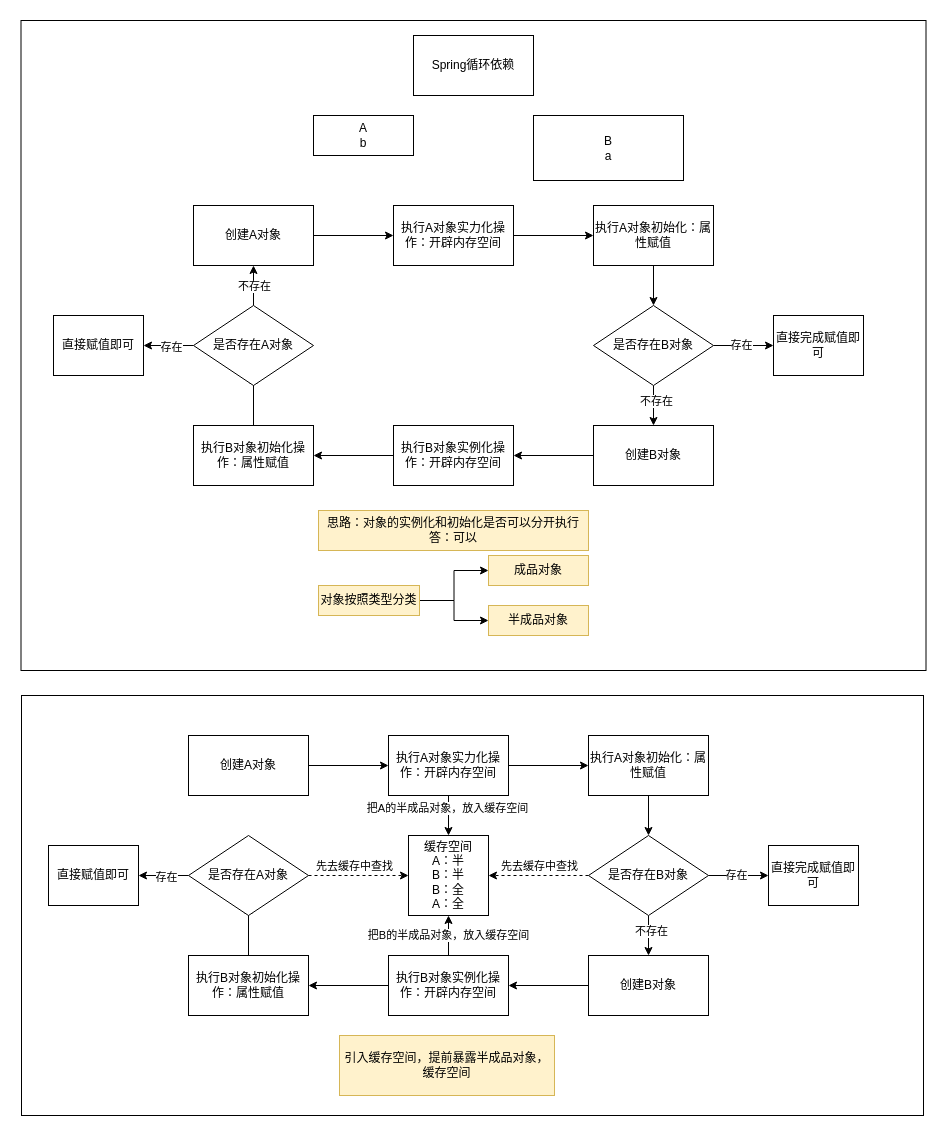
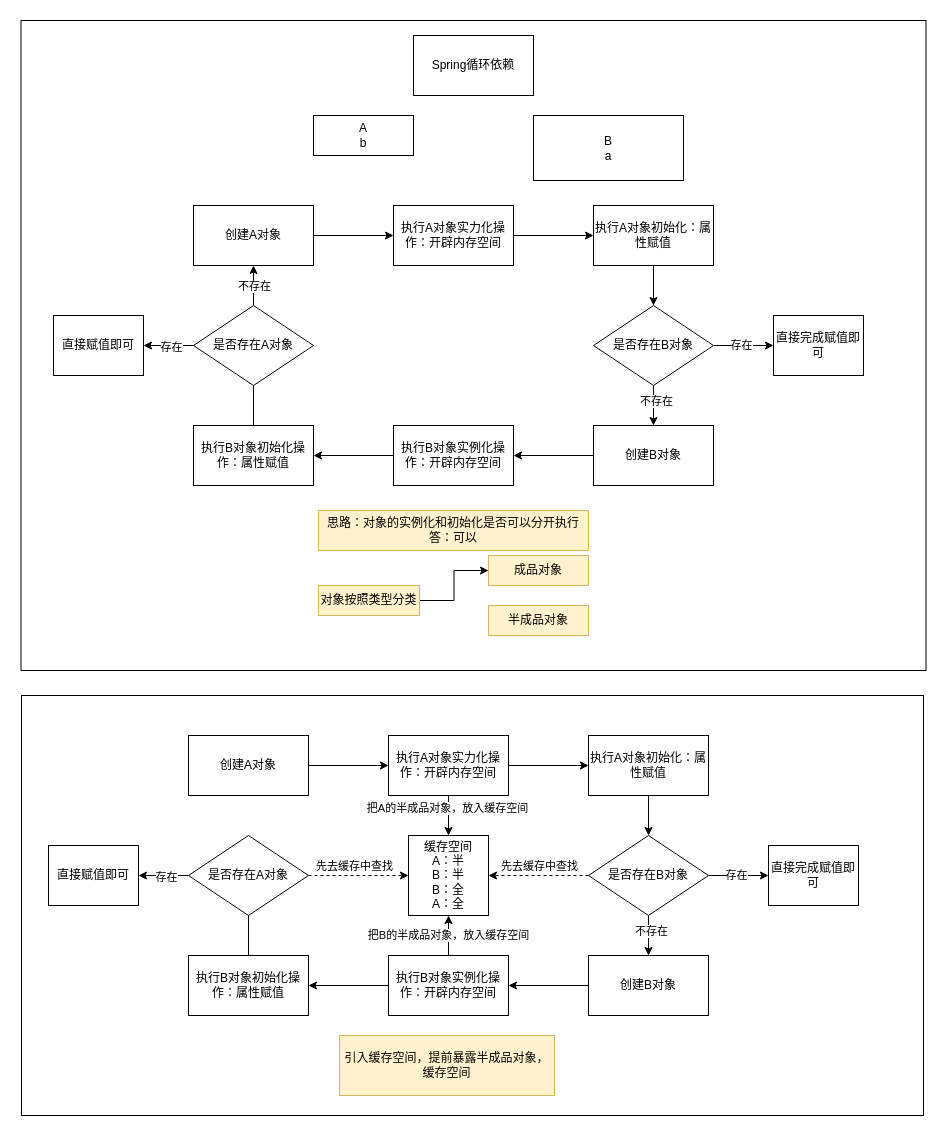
- <mxCell id="33" style="edgeStyle=orthogonalEdgeStyle;rounded=0;orthogonalLoop=1;jettySize=auto;html=1;exitX=1;exitY=0.5;exitDx=0;exitDy=0;entryX=0;entryY=0.5;entryDx=0;entryDy=0;" edge="1" parent="1" source="34" target="36"><mxGeometry relative="1" as="geometry" /></mxCell>
